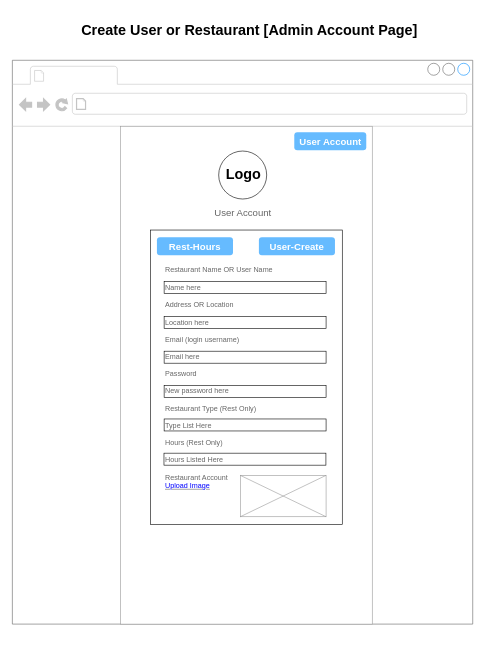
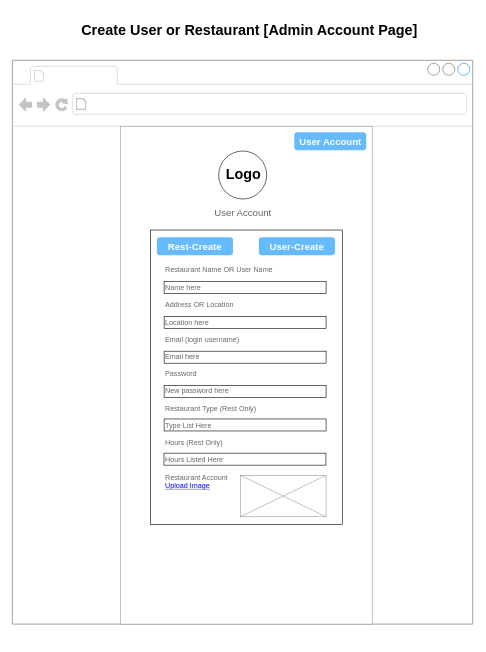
- <mxCell id="13" value="Rest-Hours" style="strokeWidth=1;shadow=0;dashed=0;align=center;html=1;shape=mxgraph.mockup.forms.rrect;rSize=5;strokeColor=none;fontColor=#ffffff;fillColor=#66bbff;fontSize=16;fontStyle=1;" vertex="1" parent="3"><mxGeometry x="61" y="185" width="126.82" height="30" as="geometry" /></mxCell>
+ <mxCell id="13" value="Rest-Create" style="strokeWidth=1;shadow=0;dashed=0;align=center;html=1;shape=mxgraph.mockup.forms.rrect;rSize=5;strokeColor=none;fontColor=#ffffff;fillColor=#66bbff;fontSize=16;fontStyle=1;" vertex="1" parent="3"><mxGeometry x="61" y="185" width="126.82" height="30" as="geometry" /></mxCell>
